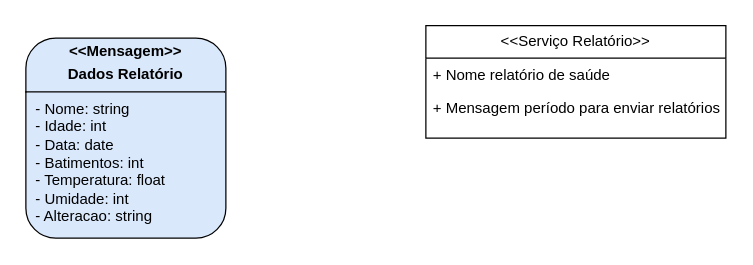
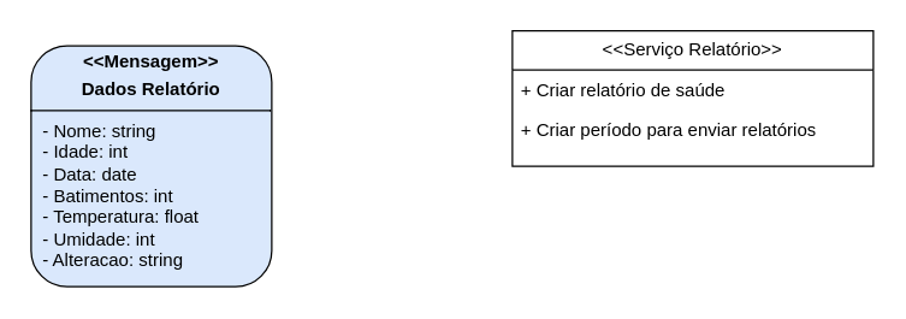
- <mxCell id="4" value="+ Nome relatório de saúde" style="text;strokeColor=none;fillColor=none;align=left;verticalAlign=top;spacingLeft=4;spacingRight=4;overflow=hidden;rotatable=0;points=[[0,0.5],[1,0.5]];portConstraint=eastwest;whiteSpace=wrap;html=1;" vertex="1" parent="3"><mxGeometry y="26" width="240" height="26" as="geometry" /></mxCell>
+ <mxCell id="4" value="+ Criar relatório de saúde" style="text;strokeColor=none;fillColor=none;align=left;verticalAlign=top;spacingLeft=4;spacingRight=4;overflow=hidden;rotatable=0;points=[[0,0.5],[1,0.5]];portConstraint=eastwest;whiteSpace=wrap;html=1;" vertex="1" parent="3"><mxGeometry y="26" width="240" height="26" as="geometry" /></mxCell>
- <mxCell id="5" value="+ Mensagem período para enviar relatórios" style="text;strokeColor=none;fillColor=none;align=left;verticalAlign=top;spacingLeft=4;spacingRight=4;overflow=hidden;rotatable=0;points=[[0,0.5],[1,0.5]];portConstraint=eastwest;whiteSpace=wrap;html=1;" vertex="1" parent="3"><mxGeometry y="52" width="240" height="38" as="geometry" /></mxCell>
+ <mxCell id="5" value="+ Criar período para enviar relatórios" style="text;strokeColor=none;fillColor=none;align=left;verticalAlign=top;spacingLeft=4;spacingRight=4;overflow=hidden;rotatable=0;points=[[0,0.5],[1,0.5]];portConstraint=eastwest;whiteSpace=wrap;html=1;" vertex="1" parent="3"><mxGeometry y="52" width="240" height="38" as="geometry" /></mxCell>
